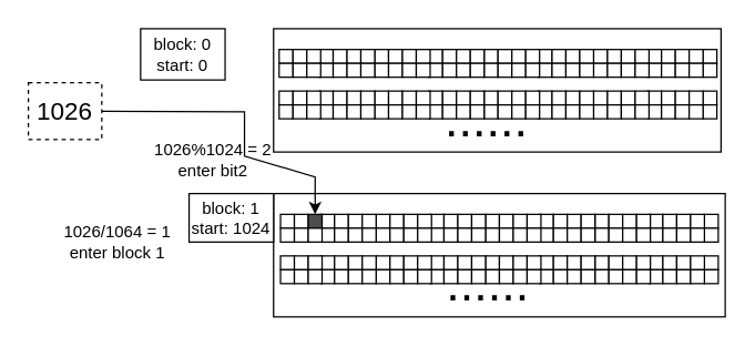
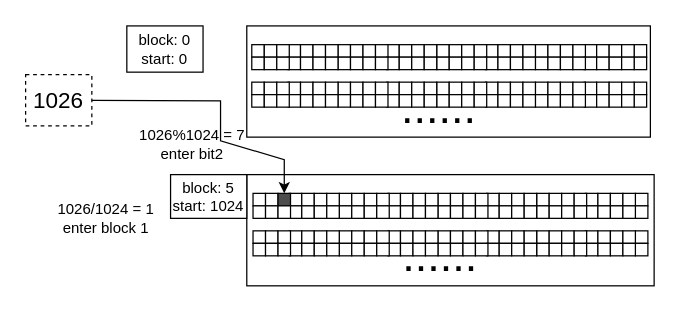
- <mxCell id="287" value="1026%1024 = 2&lt;br&gt;enter bit2" style="text;html=1;strokeColor=none;fillColor=none;align=center;verticalAlign=middle;whiteSpace=wrap;rounded=0;" vertex="1" parent="1"><mxGeometry x="89" y="105" width="129" height="20" as="geometry" /></mxCell>
+ <mxCell id="287" value="1026%1024 = 7&lt;br&gt;enter bit2" style="text;html=1;strokeColor=none;fillColor=none;align=center;verticalAlign=middle;whiteSpace=wrap;rounded=0;" vertex="1" parent="1"><mxGeometry x="89" y="105" width="129" height="20" as="geometry" /></mxCell>
- <mxCell id="142" value="block: 1&lt;br&gt;start: 1024" style="rounded=0;whiteSpace=wrap;html=1;fillColor=#FFFFFF;" vertex="1" parent="1"><mxGeometry x="136" y="139" width="61" height="35" as="geometry" /></mxCell>
+ <mxCell id="142" value="block: 5&lt;br&gt;start: 1024" style="rounded=0;whiteSpace=wrap;html=1;fillColor=#FFFFFF;" vertex="1" parent="1"><mxGeometry x="136" y="139" width="61" height="35" as="geometry" /></mxCell>
- <mxCell id="286" value="1026/1064 = 1&lt;br&gt;enter block 1" style="text;html=1;strokeColor=none;fillColor=none;align=center;verticalAlign=middle;whiteSpace=wrap;rounded=0;" vertex="1" parent="1"><mxGeometry x="20" y="164" width="129" height="20" as="geometry" /></mxCell>
+ <mxCell id="286" value="1026/1024 = 1&lt;br&gt;enter block 1" style="text;html=1;strokeColor=none;fillColor=none;align=center;verticalAlign=middle;whiteSpace=wrap;rounded=0;" vertex="1" parent="1"><mxGeometry x="20" y="164" width="129" height="20" as="geometry" /></mxCell>
